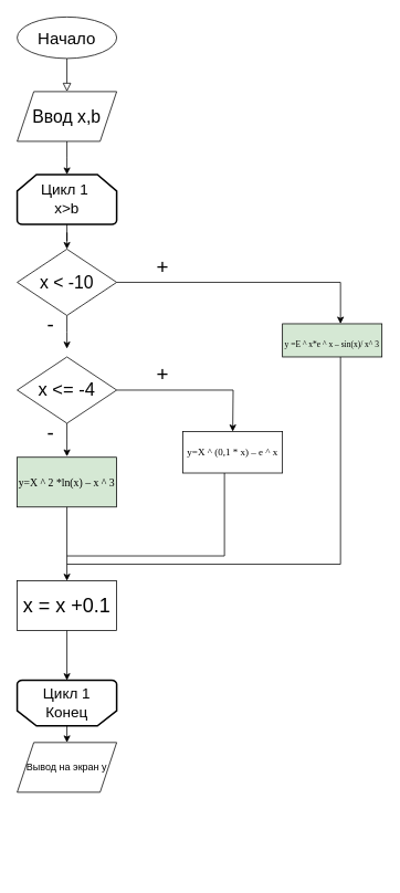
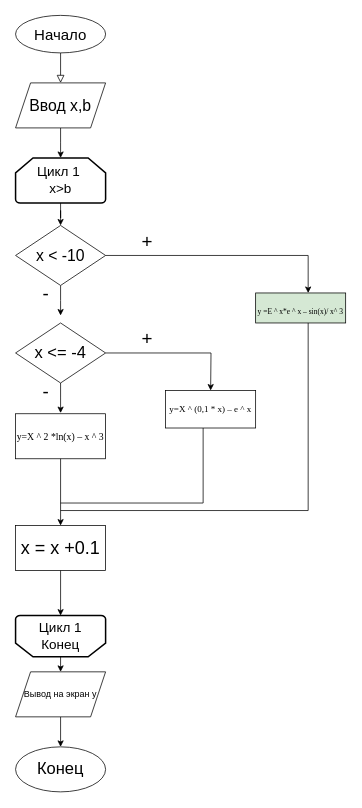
- <mxCell id="25" value="&lt;font style=&quot;font-size: 13px&quot;&gt;&lt;span lang=&quot;EN-US&quot; style=&quot;font-family: &amp;#34;times new roman&amp;#34; , serif&quot;&gt;y=X&lt;/span&gt;&lt;span style=&quot;font-family: &amp;#34;times new roman&amp;#34; , serif&quot;&gt; ^ 2 *&lt;/span&gt;&lt;span lang=&quot;EN-US&quot; style=&quot;font-family: &amp;#34;times new roman&amp;#34; , serif&quot;&gt;ln&lt;/span&gt;&lt;span style=&quot;font-family: &amp;#34;times new roman&amp;#34; , serif&quot;&gt;(&lt;/span&gt;&lt;span lang=&quot;EN-US&quot; style=&quot;font-family: &amp;#34;times new roman&amp;#34; , serif&quot;&gt;x&lt;/span&gt;&lt;span style=&quot;font-family: &amp;#34;times new roman&amp;#34; , serif&quot;&gt;) – &lt;/span&gt;&lt;span lang=&quot;EN-US&quot; style=&quot;font-family: &amp;#34;times new roman&amp;#34; , serif&quot;&gt;x&lt;/span&gt;&lt;span style=&quot;font-family: &amp;#34;times new roman&amp;#34; , serif&quot;&gt; ^ 3&lt;/span&gt;&lt;/font&gt;" style="rounded=0;whiteSpace=wrap;html=1;fontSize=14;strokeWidth=1;fillColor=#d5e8d4;" parent="1" vertex="1"><mxGeometry x="20" y="551" width="120" height="60" as="geometry" /></mxCell>
+ <mxCell id="25" value="&lt;font style=&quot;font-size: 13px&quot;&gt;&lt;span lang=&quot;EN-US&quot; style=&quot;font-family: &amp;#34;times new roman&amp;#34; , serif&quot;&gt;y=X&lt;/span&gt;&lt;span style=&quot;font-family: &amp;#34;times new roman&amp;#34; , serif&quot;&gt; ^ 2 *&lt;/span&gt;&lt;span lang=&quot;EN-US&quot; style=&quot;font-family: &amp;#34;times new roman&amp;#34; , serif&quot;&gt;ln&lt;/span&gt;&lt;span style=&quot;font-family: &amp;#34;times new roman&amp;#34; , serif&quot;&gt;(&lt;/span&gt;&lt;span lang=&quot;EN-US&quot; style=&quot;font-family: &amp;#34;times new roman&amp;#34; , serif&quot;&gt;x&lt;/span&gt;&lt;span style=&quot;font-family: &amp;#34;times new roman&amp;#34; , serif&quot;&gt;) – &lt;/span&gt;&lt;span lang=&quot;EN-US&quot; style=&quot;font-family: &amp;#34;times new roman&amp;#34; , serif&quot;&gt;x&lt;/span&gt;&lt;span style=&quot;font-family: &amp;#34;times new roman&amp;#34; , serif&quot;&gt; ^ 3&lt;/span&gt;&lt;/font&gt;" style="rounded=0;whiteSpace=wrap;html=1;fontSize=14;strokeWidth=1;" parent="1" vertex="1"><mxGeometry x="20" y="551" width="120" height="60" as="geometry" /></mxCell>
+ <mxCell id="6" value="" style="edgeStyle=orthogonalEdgeStyle;rounded=0;orthogonalLoop=1;jettySize=auto;html=1;fontSize=12;" parent="1" source="7" target="8" edge="1"><mxGeometry relative="1" as="geometry" /></mxCell>
+ <mxCell id="8" value="&lt;font style=&quot;font-size: 22px;&quot;&gt;Конец&lt;/font&gt;" style="ellipse;whiteSpace=wrap;html=1;fontSize=10;strokeWidth=1;" parent="1" vertex="1"><mxGeometry x="20" y="995" width="120" height="60" as="geometry" /></mxCell>
